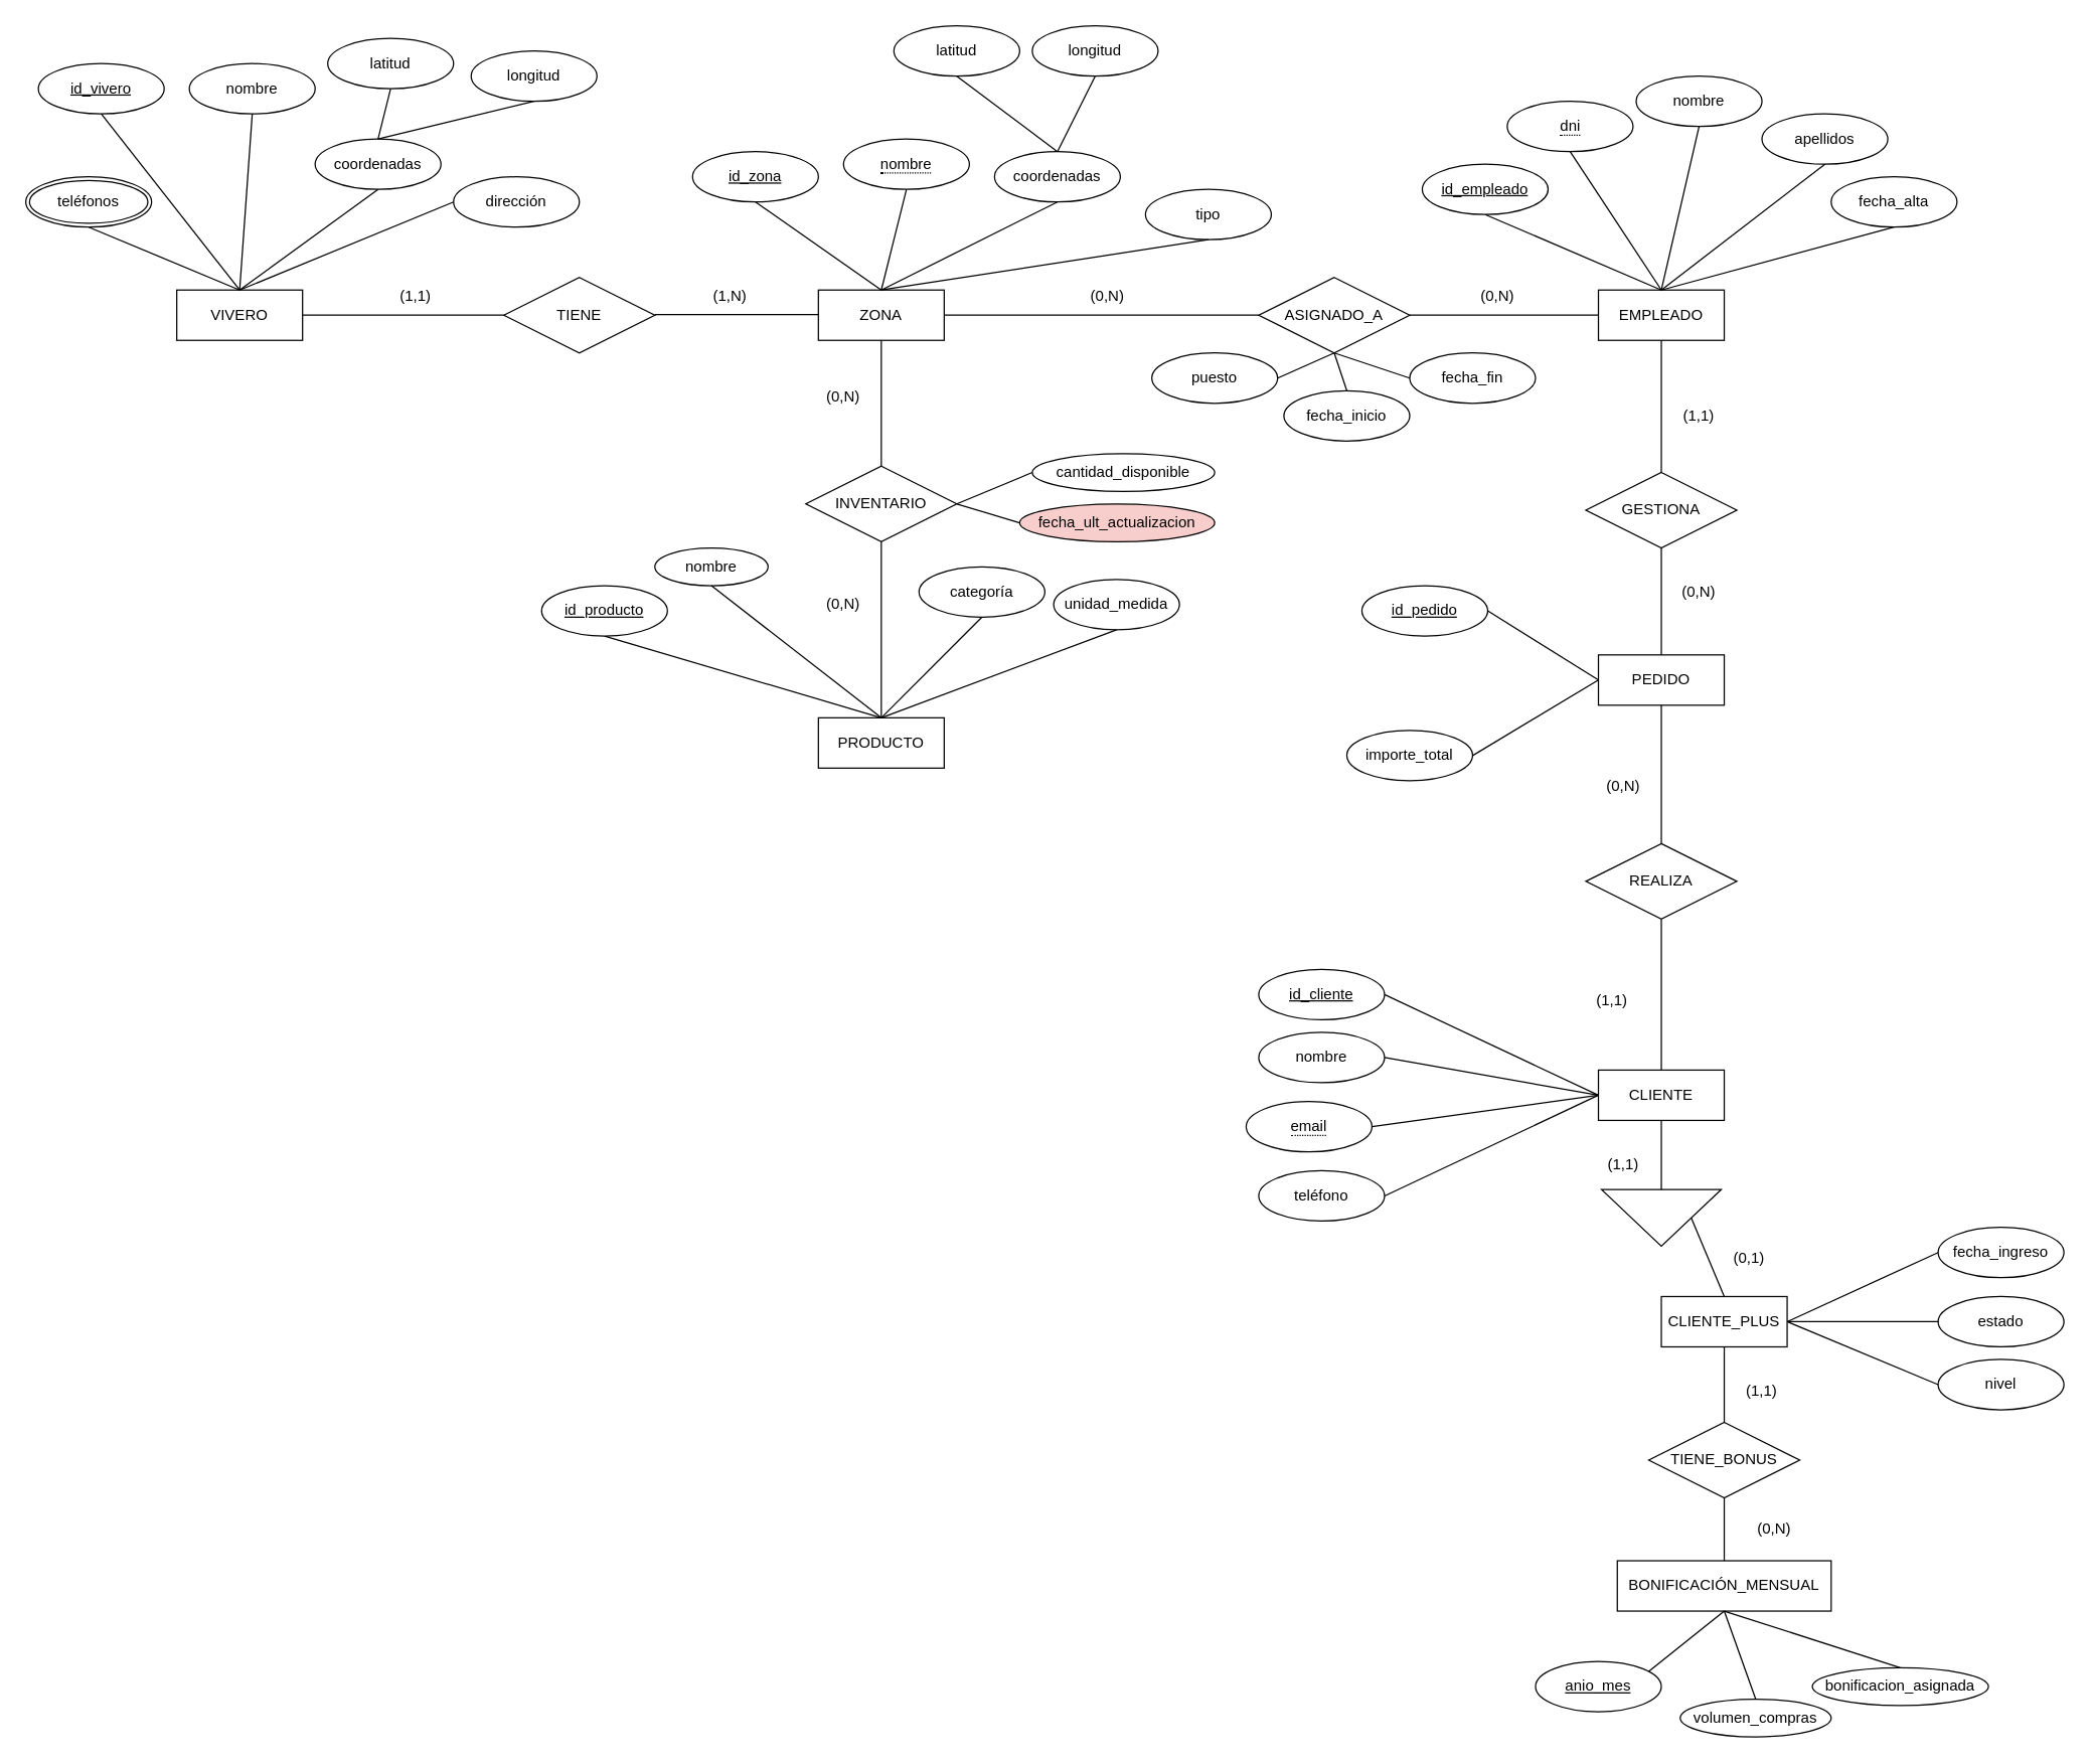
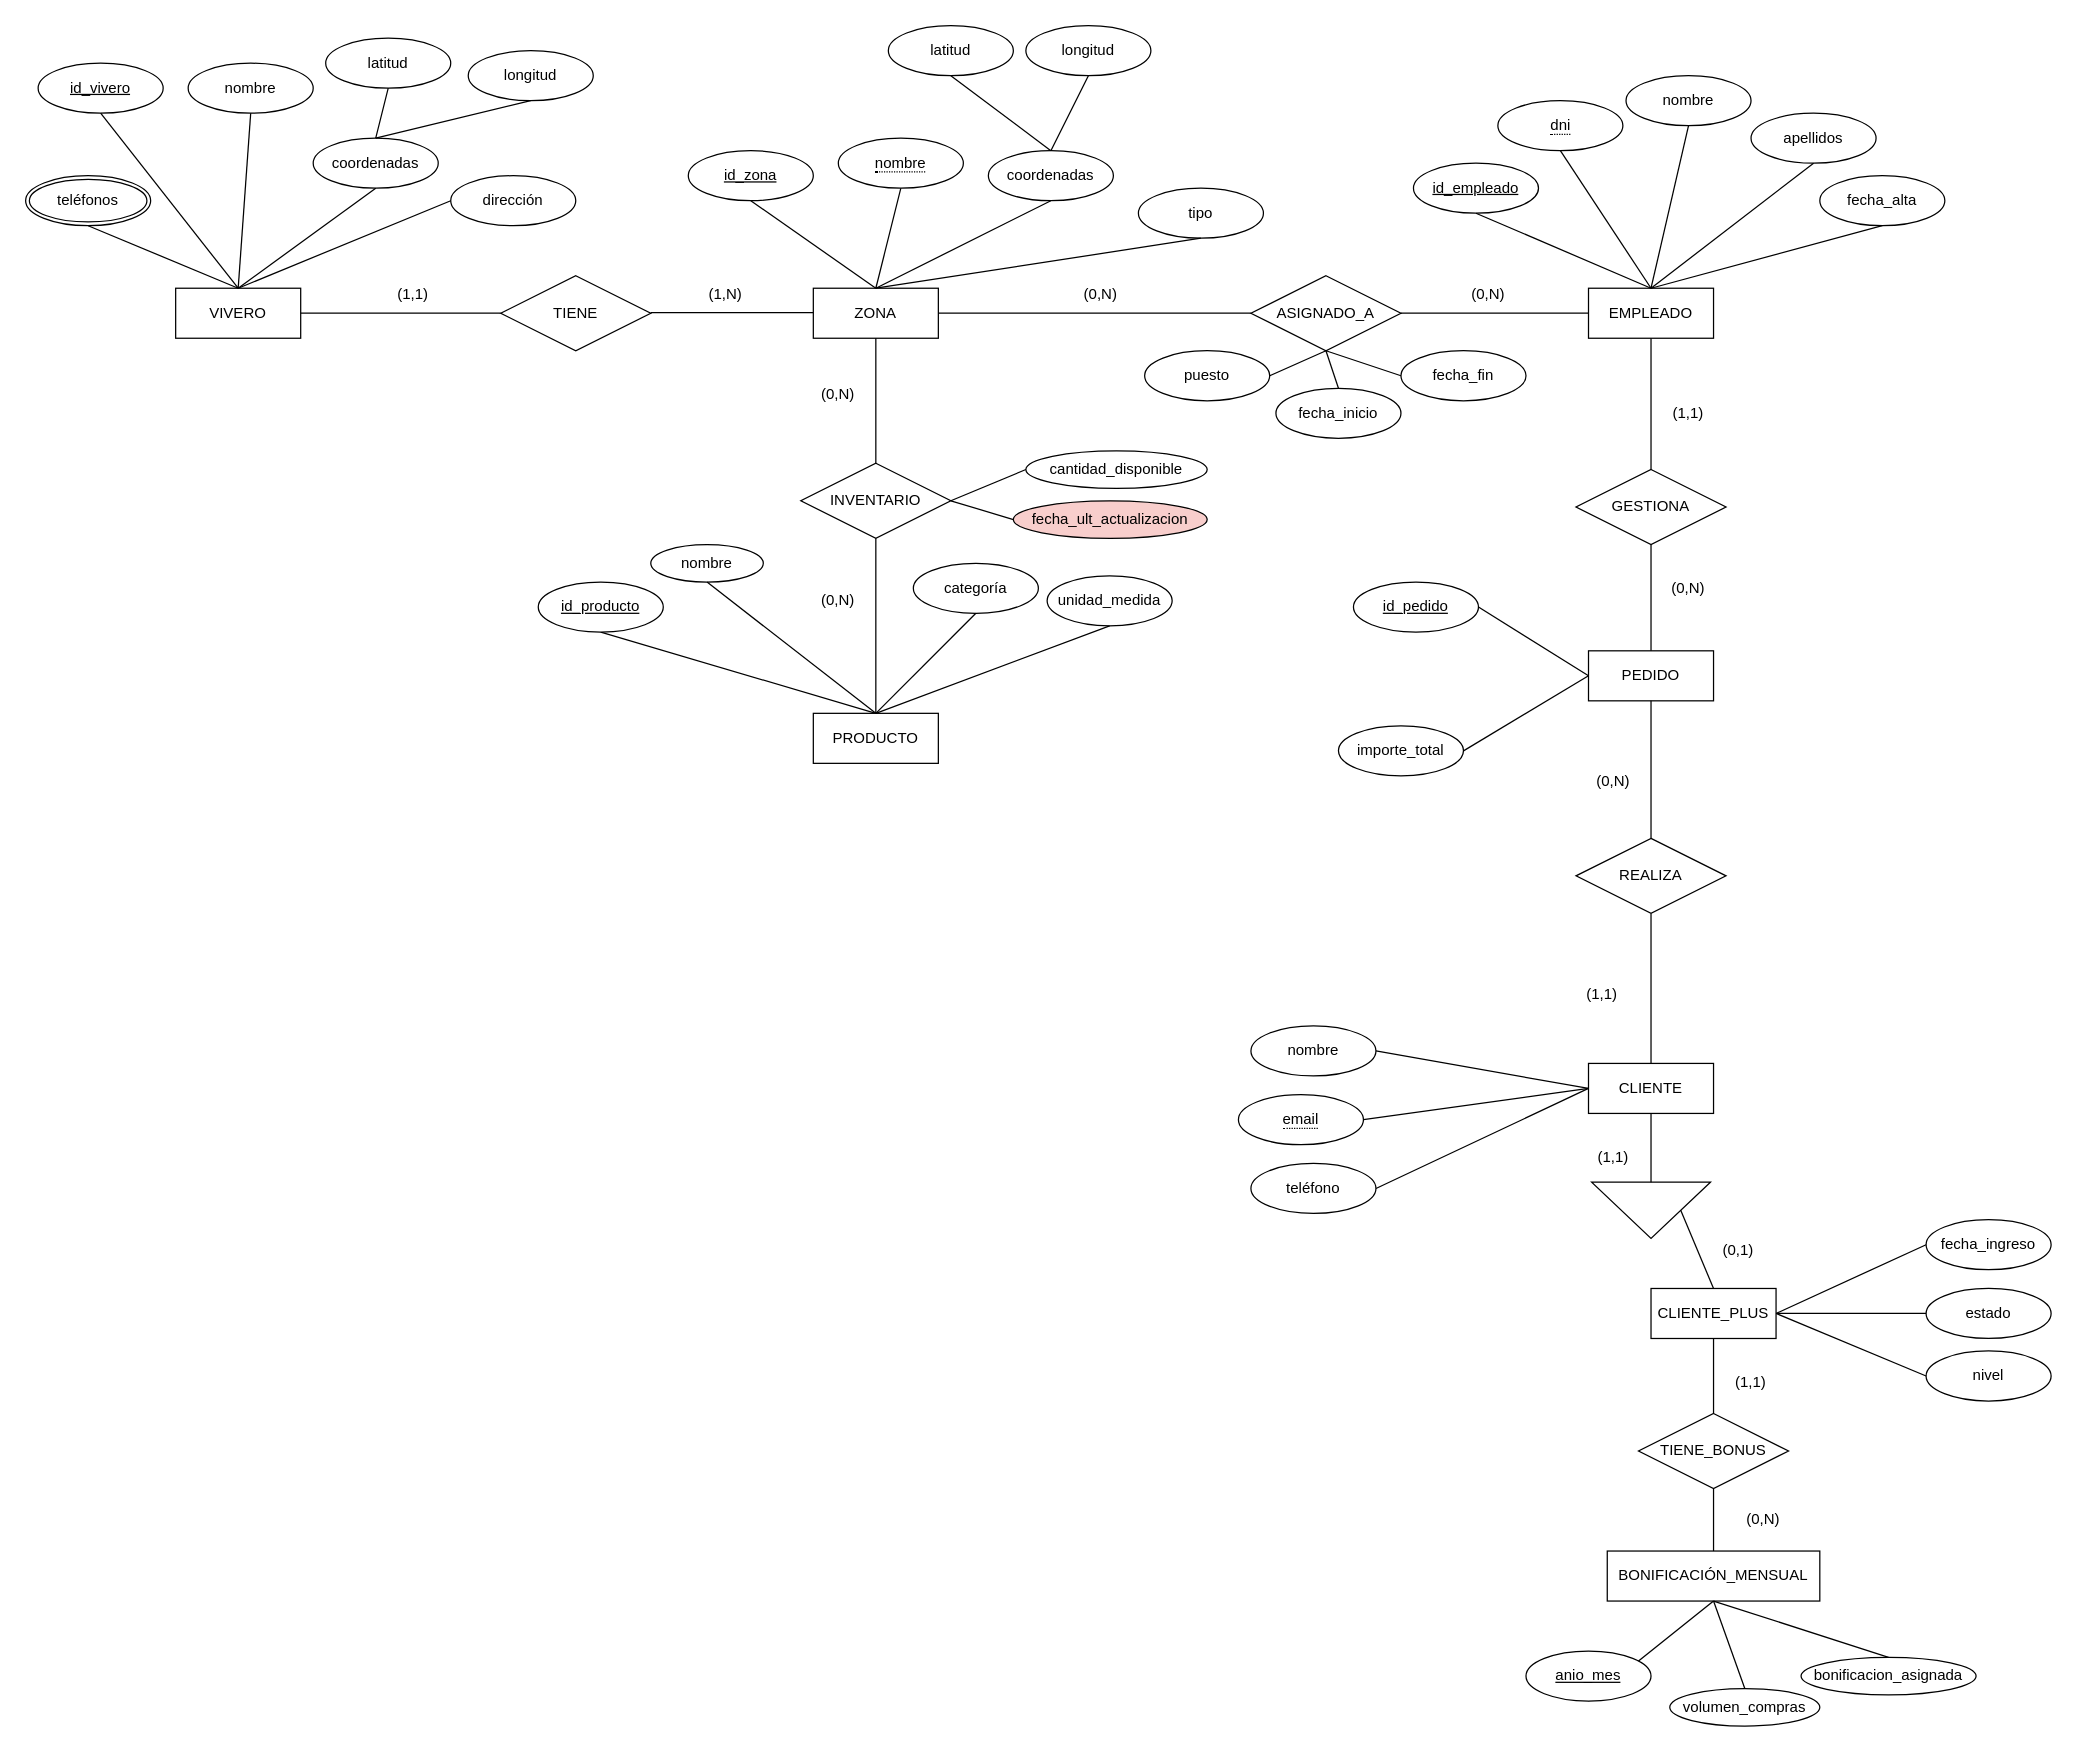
- <mxCell id="47" value="id_cliente" style="ellipse;whiteSpace=wrap;html=1;align=center;fontStyle=4;" vertex="1" parent="1"><mxGeometry x="1000" y="770" width="100" height="40" as="geometry" /></mxCell>
- <mxCell id="51" value="" style="endArrow=none;html=1;rounded=0;exitX=1;exitY=0.5;exitDx=0;exitDy=0;entryX=0;entryY=0.5;entryDx=0;entryDy=0;" edge="1" parent="1" source="47" target="46"><mxGeometry relative="1" as="geometry"><mxPoint x="942" y="1010" as="sourcePoint" /><mxPoint x="1102" y="1010" as="targetPoint" /></mxGeometry></mxCell>
